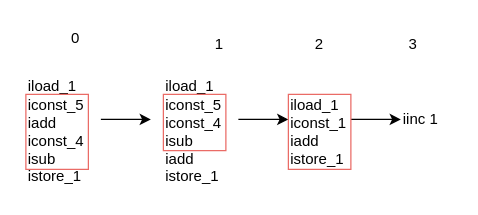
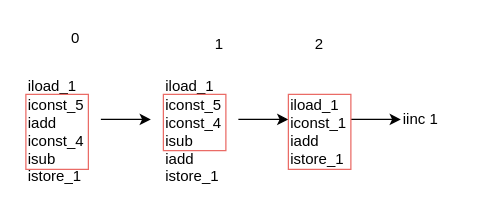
- <mxCell id="15" value="3" style="text;html=1;strokeColor=none;fillColor=none;align=center;verticalAlign=middle;whiteSpace=wrap;rounded=0;" vertex="1" parent="1"><mxGeometry x="310" y="25" width="40" height="20" as="geometry" /></mxCell>
